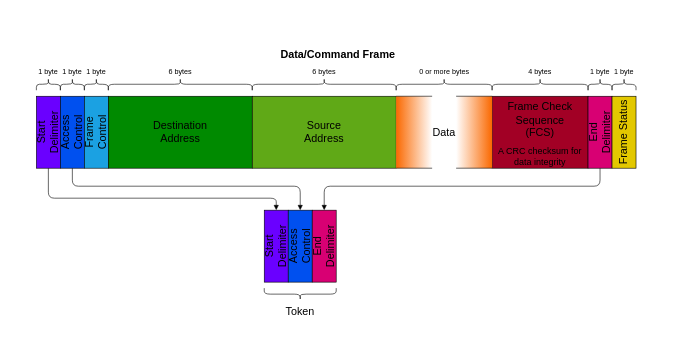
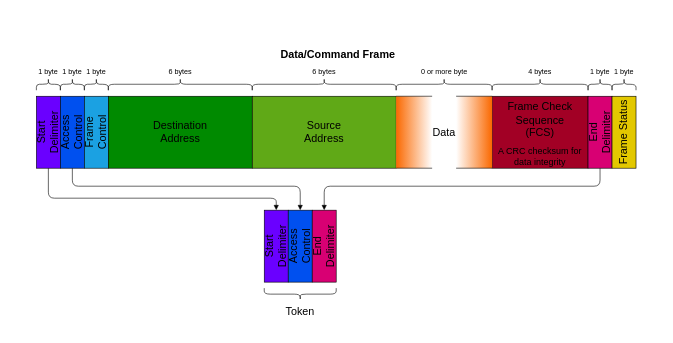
- <mxCell id="30" value="0 or more bytes" style="text;html=1;strokeColor=none;fillColor=none;align=center;verticalAlign=middle;whiteSpace=wrap;rounded=0;" vertex="1" parent="1"><mxGeometry x="692.5" y="110" width="95" height="20" as="geometry" /></mxCell>
+ <mxCell id="30" value="0 or more byte" style="text;html=1;strokeColor=none;fillColor=none;align=center;verticalAlign=middle;whiteSpace=wrap;rounded=0;" vertex="1" parent="1"><mxGeometry x="692.5" y="110" width="95" height="20" as="geometry" /></mxCell>
